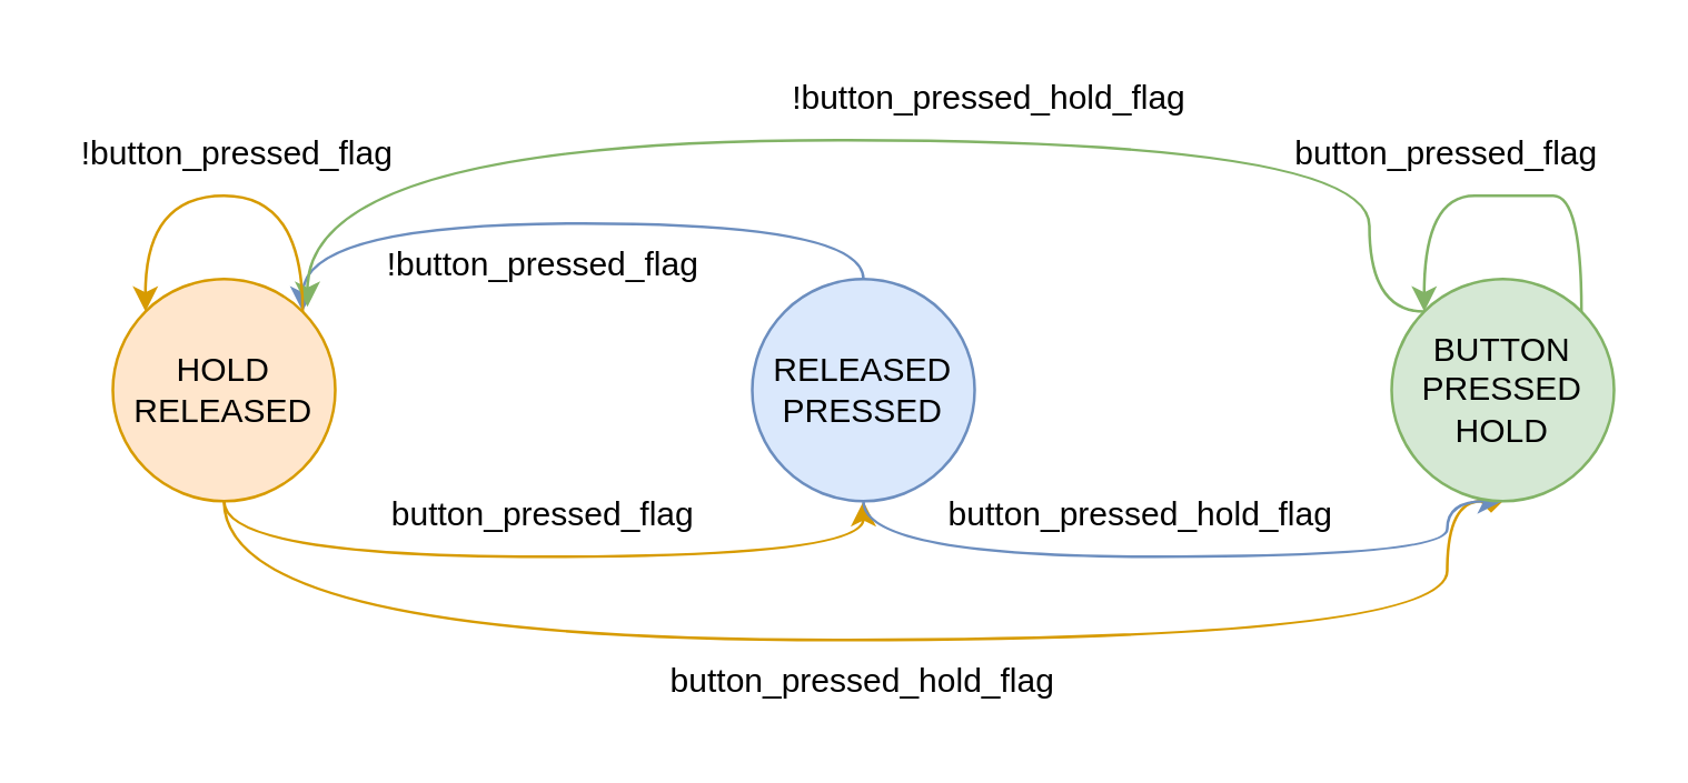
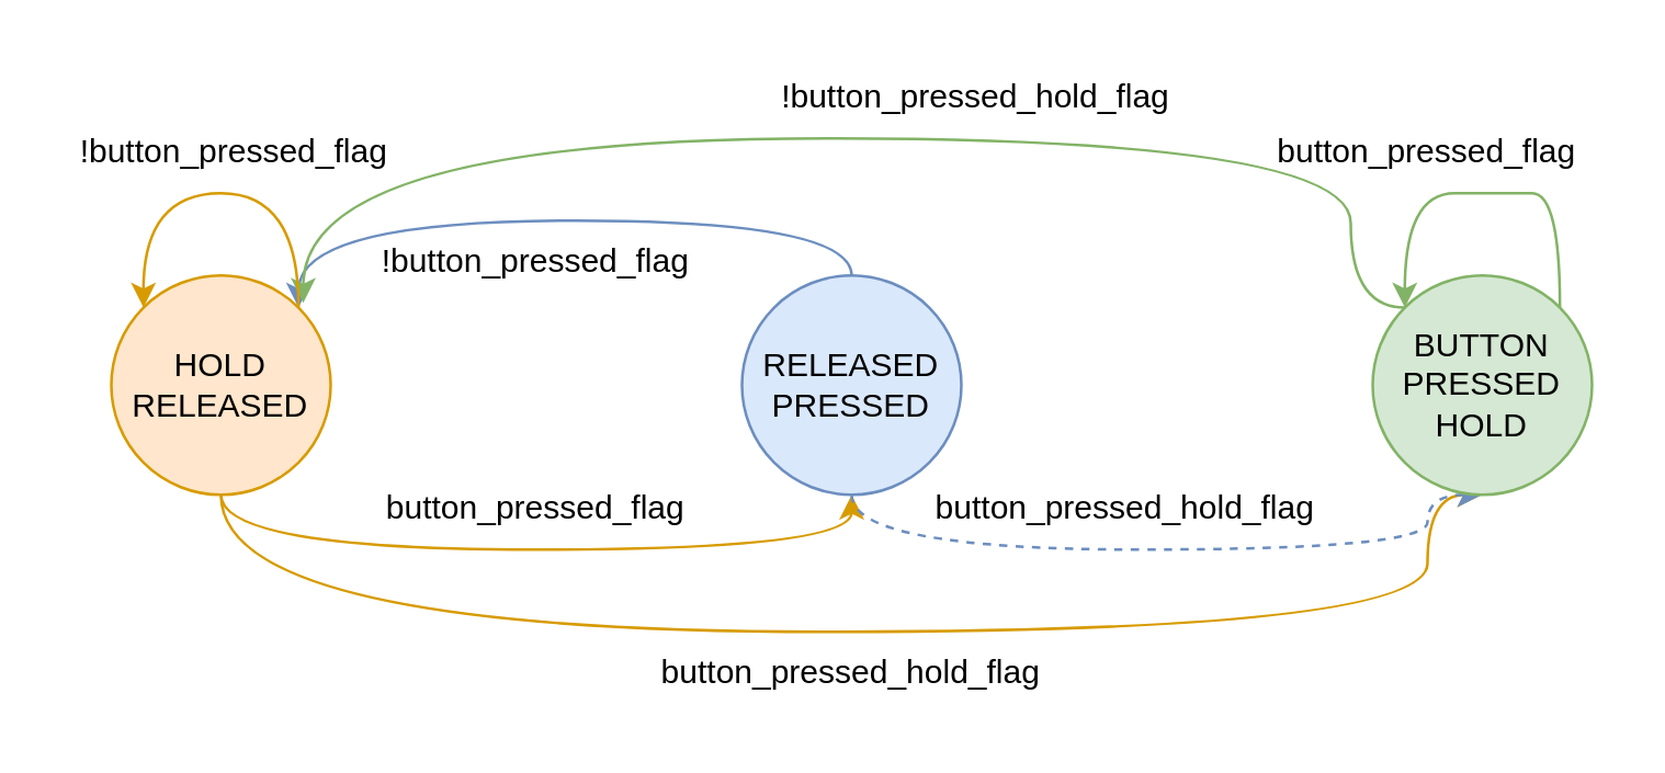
- <mxCell id="5" style="edgeStyle=orthogonalEdgeStyle;rounded=0;orthogonalLoop=1;jettySize=auto;html=1;entryX=0.5;entryY=1;entryDx=0;entryDy=0;curved=1;fillColor=#ffe6cc;strokeColor=#d79b00;exitX=0.5;exitY=1;exitDx=0;exitDy=0;endArrow=diamond;" parent="1" source="3" target="9" edge="1"><mxGeometry relative="1" as="geometry"><mxPoint x="80" y="190" as="sourcePoint" /><Array as="points"><mxPoint x="80" y="230" /><mxPoint x="520" y="230" /></Array></mxGeometry></mxCell>
+ <mxCell id="5" style="edgeStyle=orthogonalEdgeStyle;rounded=0;orthogonalLoop=1;jettySize=auto;html=1;entryX=0.5;entryY=1;entryDx=0;entryDy=0;curved=1;fillColor=#ffe6cc;strokeColor=#d79b00;exitX=0.5;exitY=1;exitDx=0;exitDy=0;" parent="1" source="3" target="9" edge="1"><mxGeometry relative="1" as="geometry"><mxPoint x="80" y="190" as="sourcePoint" /><Array as="points"><mxPoint x="80" y="230" /><mxPoint x="520" y="230" /></Array></mxGeometry></mxCell>
- <mxCell id="6" style="edgeStyle=orthogonalEdgeStyle;rounded=0;orthogonalLoop=1;jettySize=auto;html=1;entryX=0.5;entryY=1;entryDx=0;entryDy=0;curved=1;fillColor=#dae8fc;strokeColor=#6c8ebf;" parent="1" source="7" target="9" edge="1"><mxGeometry relative="1" as="geometry"><Array as="points"><mxPoint x="310" y="200" /><mxPoint x="520" y="200" /></Array></mxGeometry></mxCell>
+ <mxCell id="6" style="edgeStyle=orthogonalEdgeStyle;rounded=0;orthogonalLoop=1;jettySize=auto;html=1;entryX=0.5;entryY=1;entryDx=0;entryDy=0;curved=1;fillColor=#dae8fc;strokeColor=#6c8ebf;dashed=1;" parent="1" source="7" target="9" edge="1"><mxGeometry relative="1" as="geometry"><Array as="points"><mxPoint x="310" y="200" /><mxPoint x="520" y="200" /></Array></mxGeometry></mxCell>
